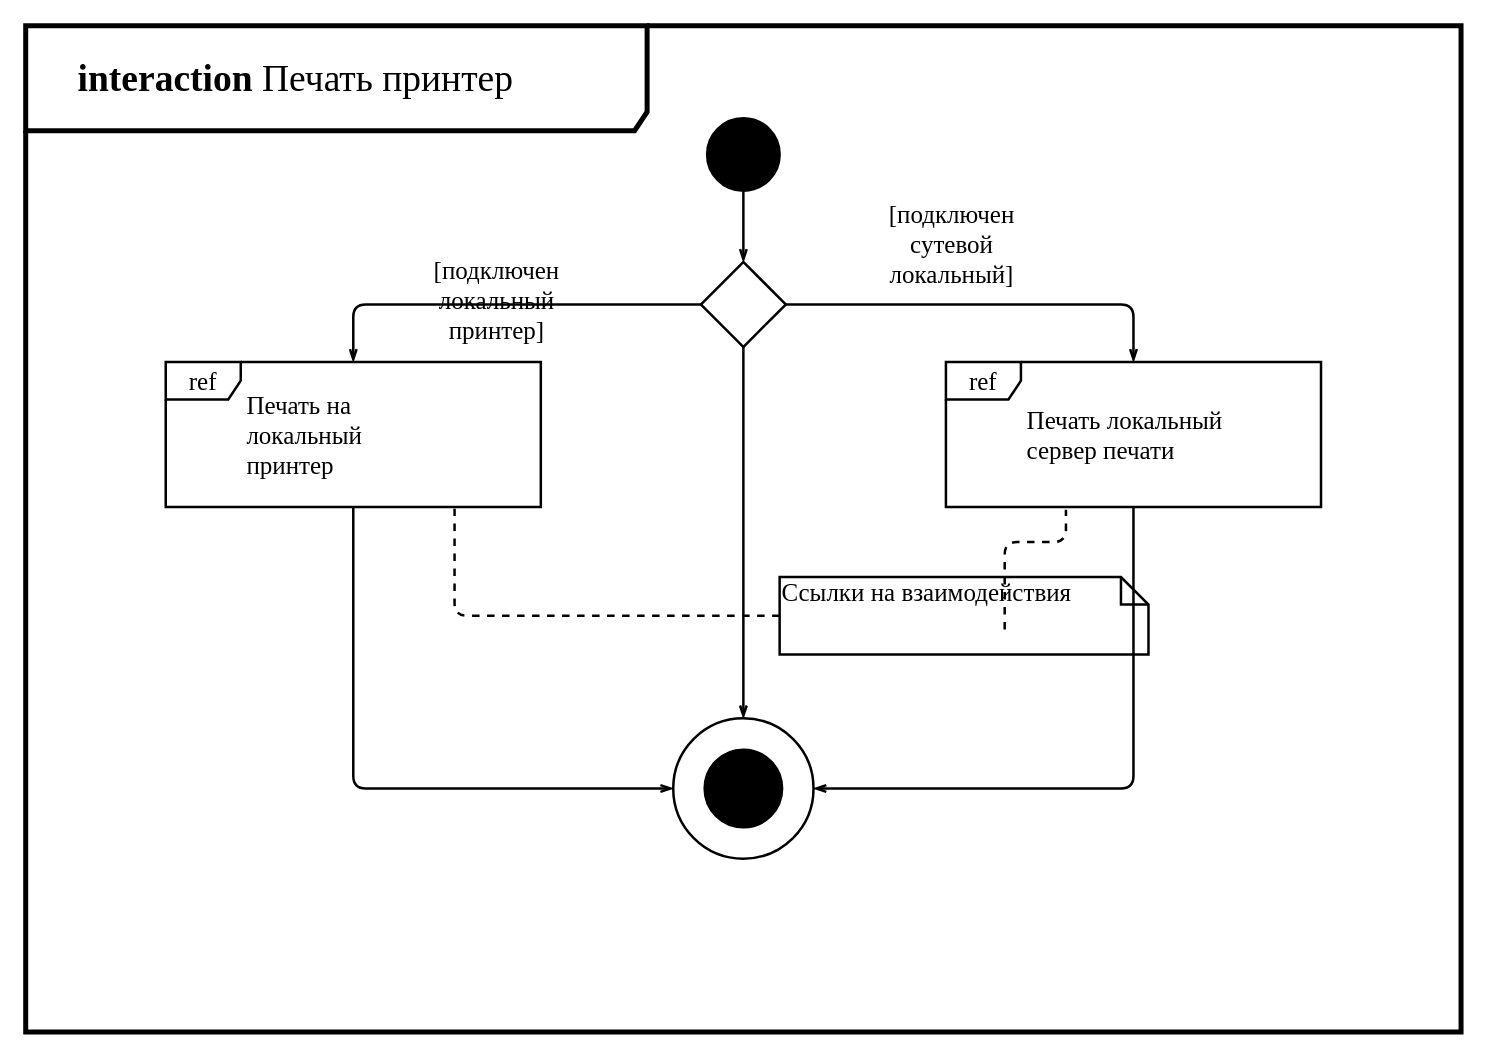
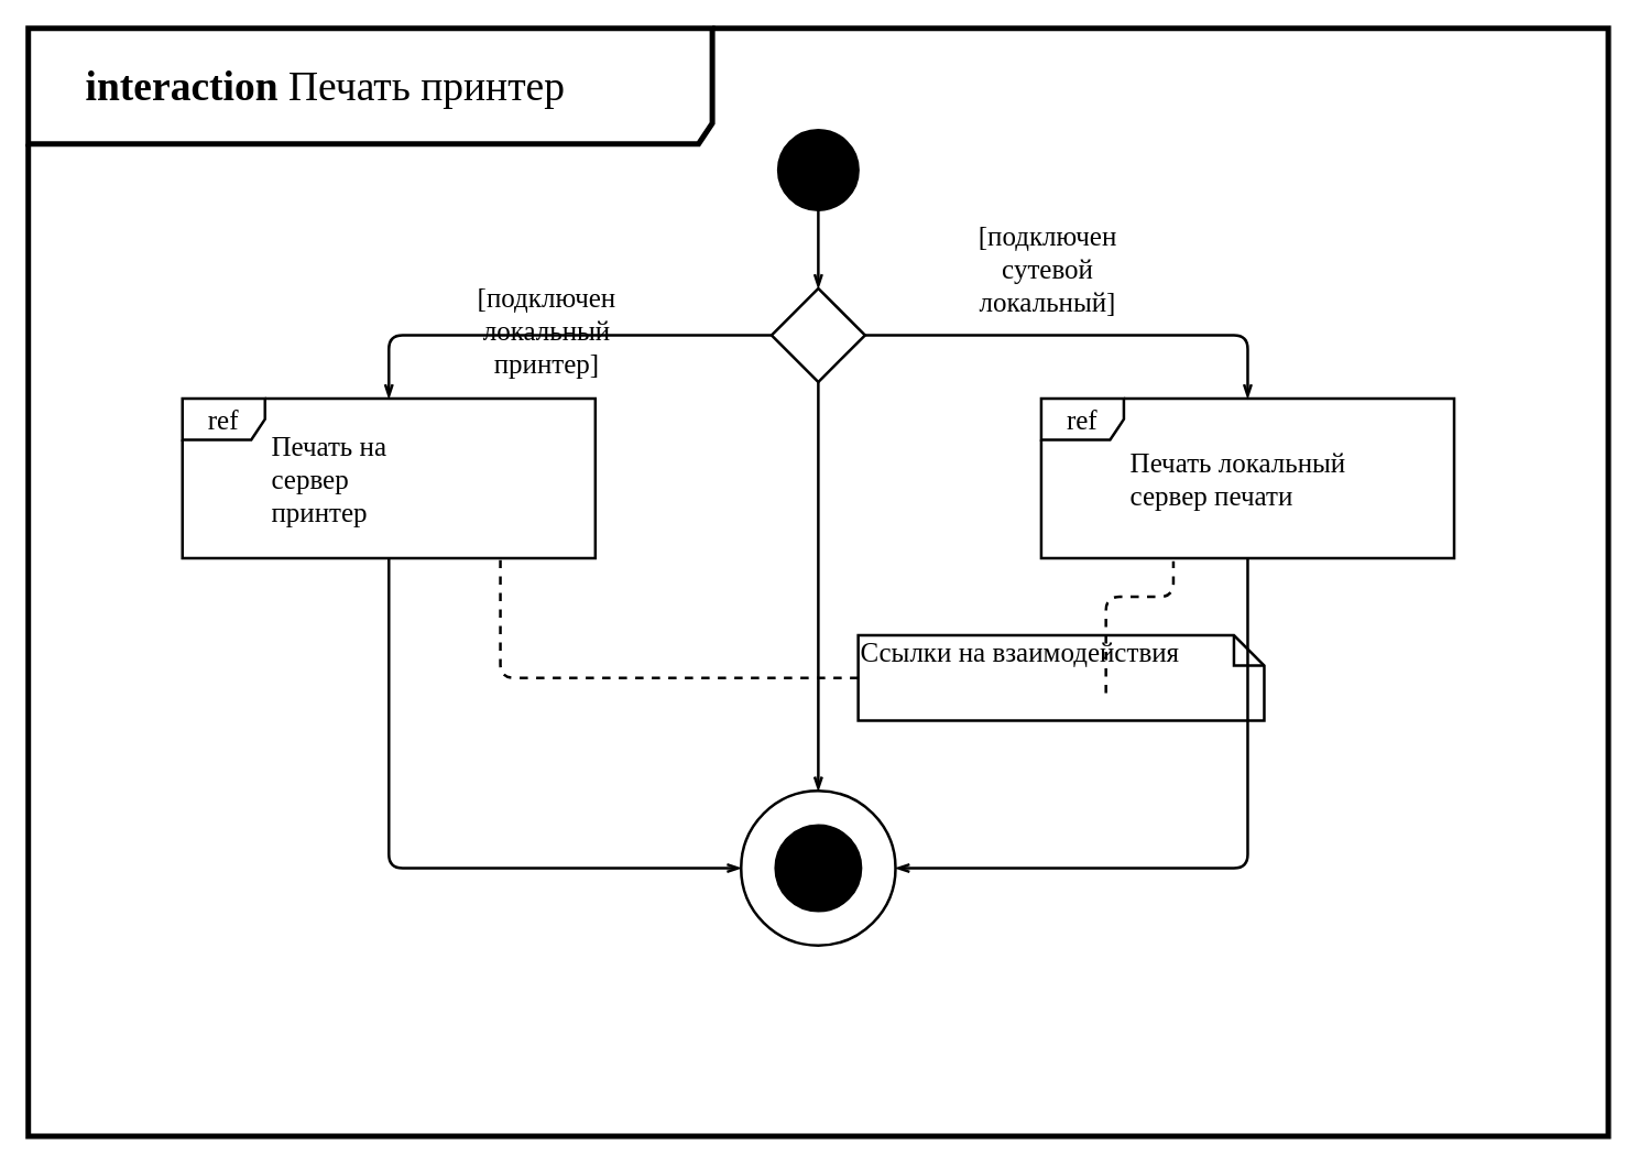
- <mxCell id="13" value="Печать на&amp;nbsp;&lt;br&gt;локальный&lt;br&gt;принтер" style="text;html=1;strokeColor=none;fillColor=none;align=left;verticalAlign=middle;whiteSpace=wrap;rounded=0;fontFamily=Times New Roman;fontSize=20;fontColor=#000000;" vertex="1" parent="1"><mxGeometry x="195" y="305.03" width="174" height="83.98" as="geometry" /></mxCell>
+ <mxCell id="13" value="Печать на&amp;nbsp;&lt;br&gt;сервер&lt;br&gt;принтер" style="text;html=1;strokeColor=none;fillColor=none;align=left;verticalAlign=middle;whiteSpace=wrap;rounded=0;fontFamily=Times New Roman;fontSize=20;fontColor=#000000;" vertex="1" parent="1"><mxGeometry x="195" y="305.03" width="174" height="83.98" as="geometry" /></mxCell>
